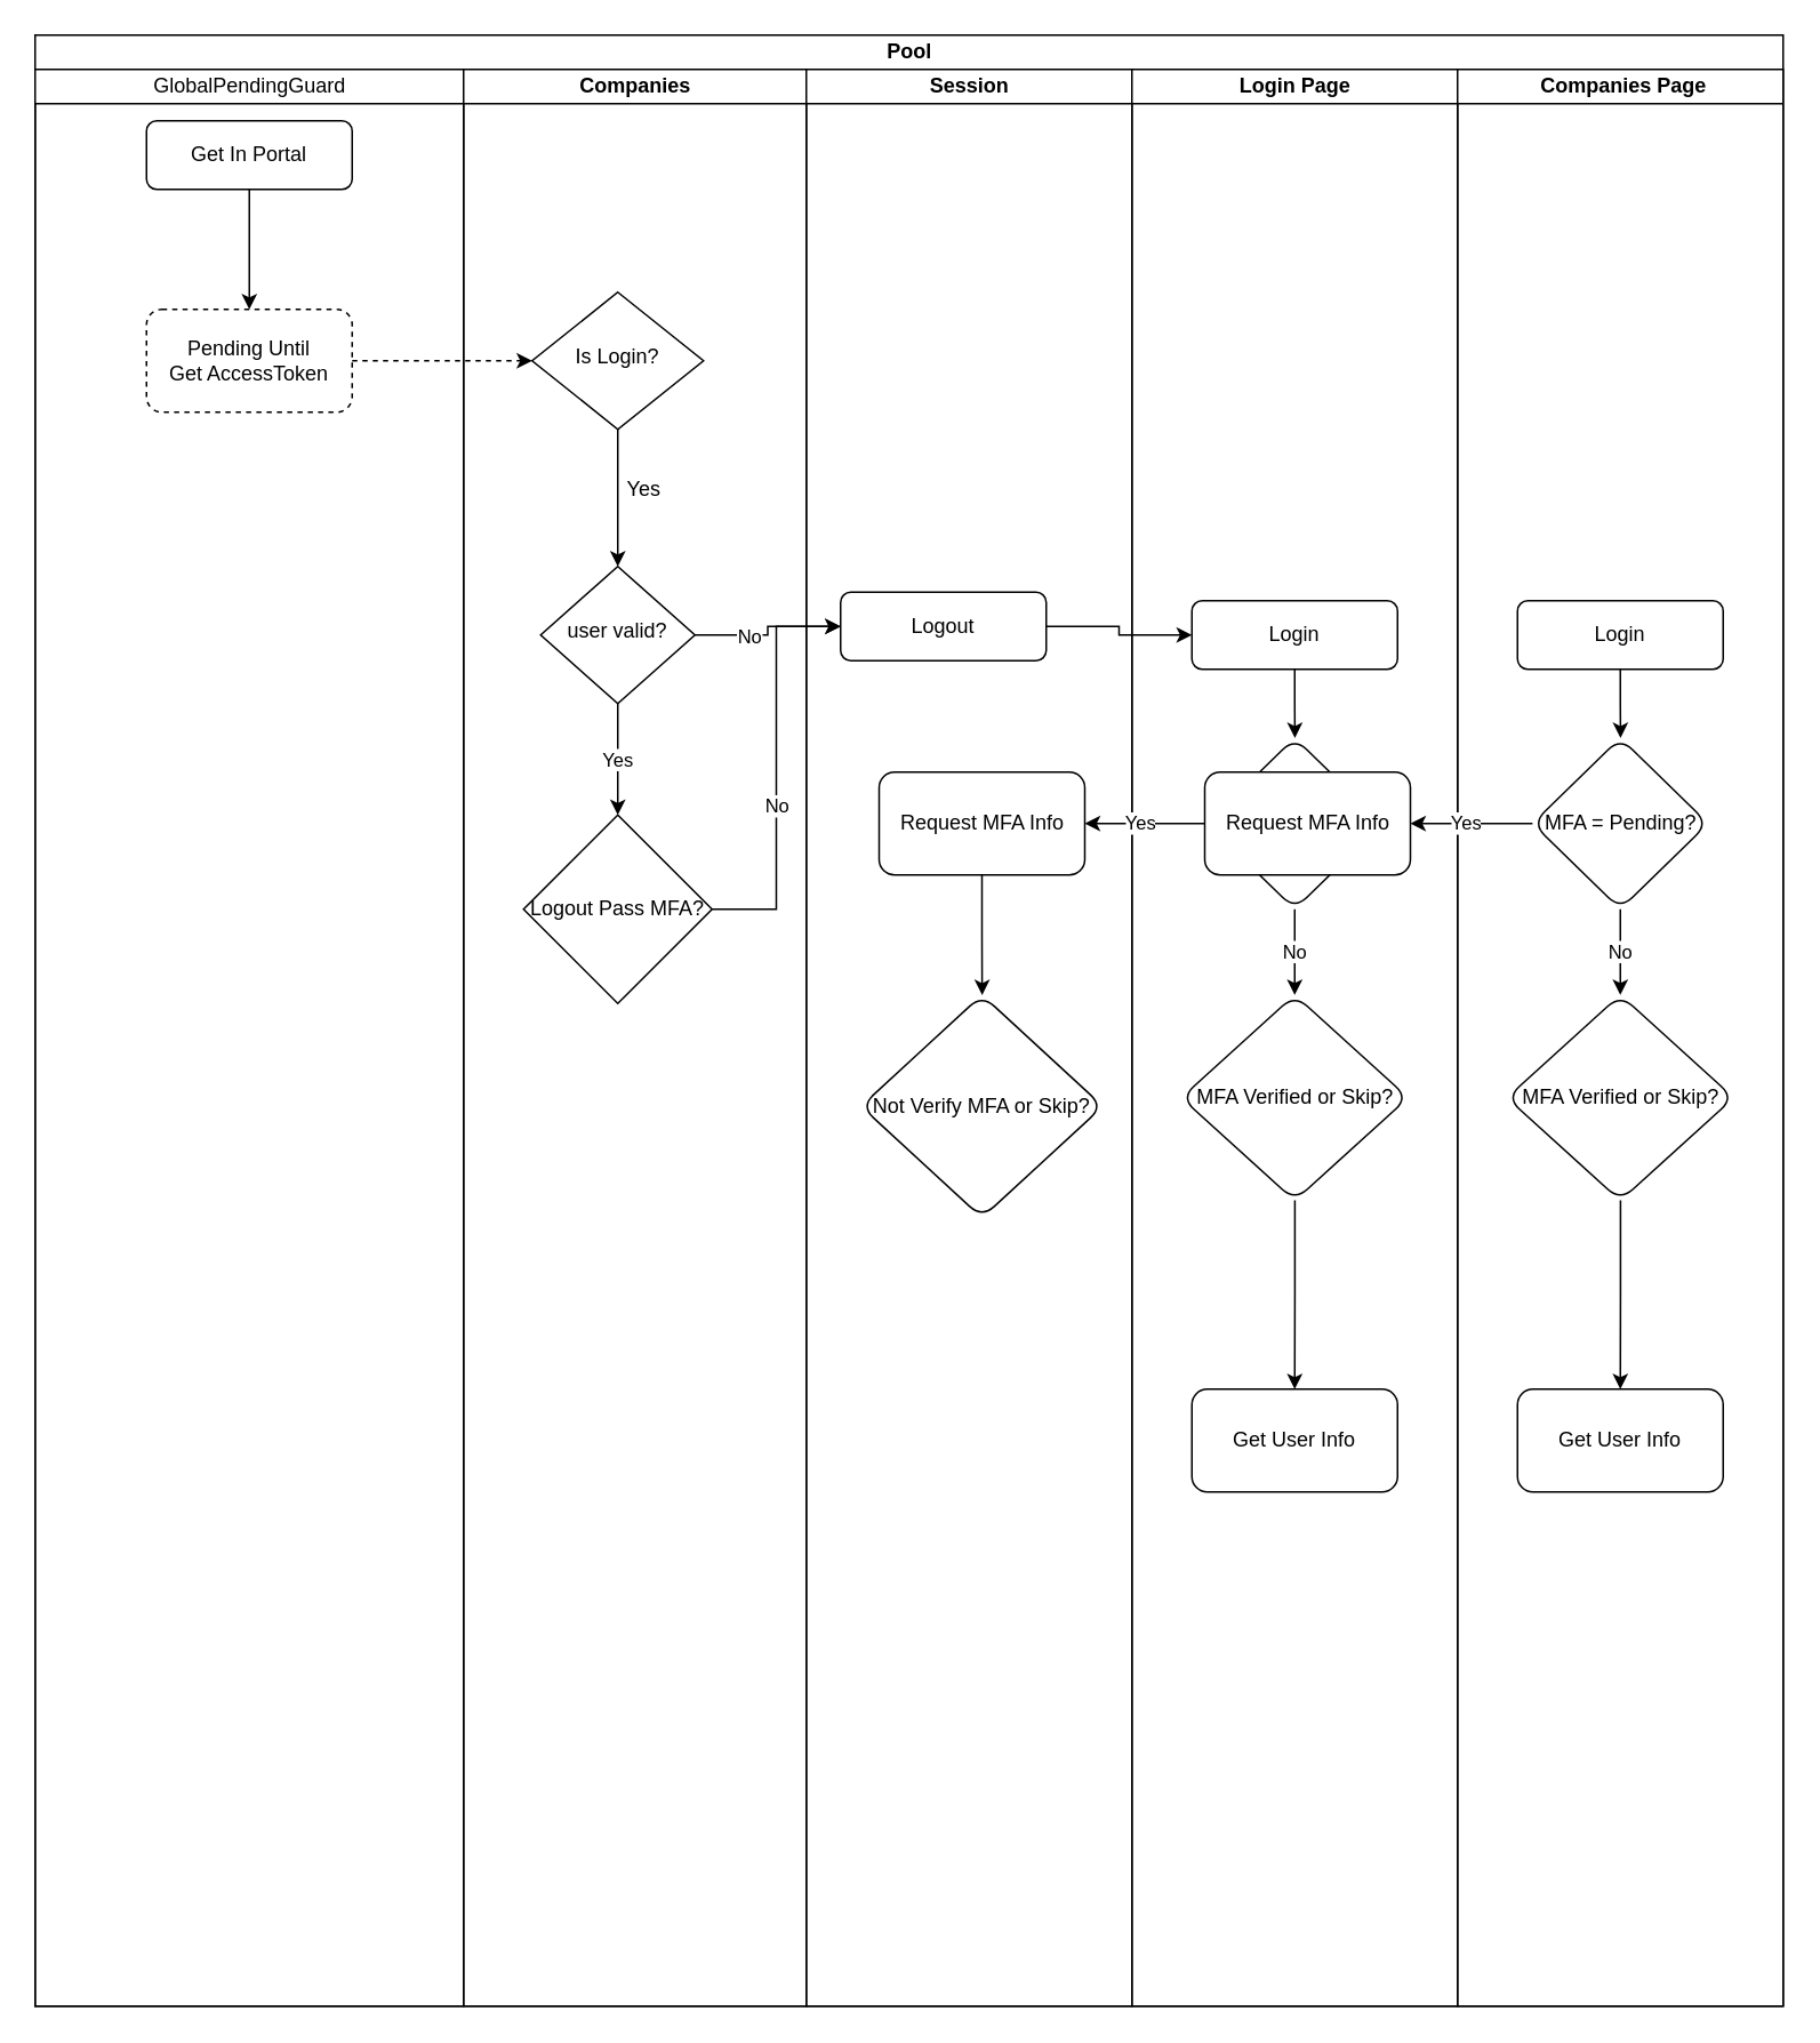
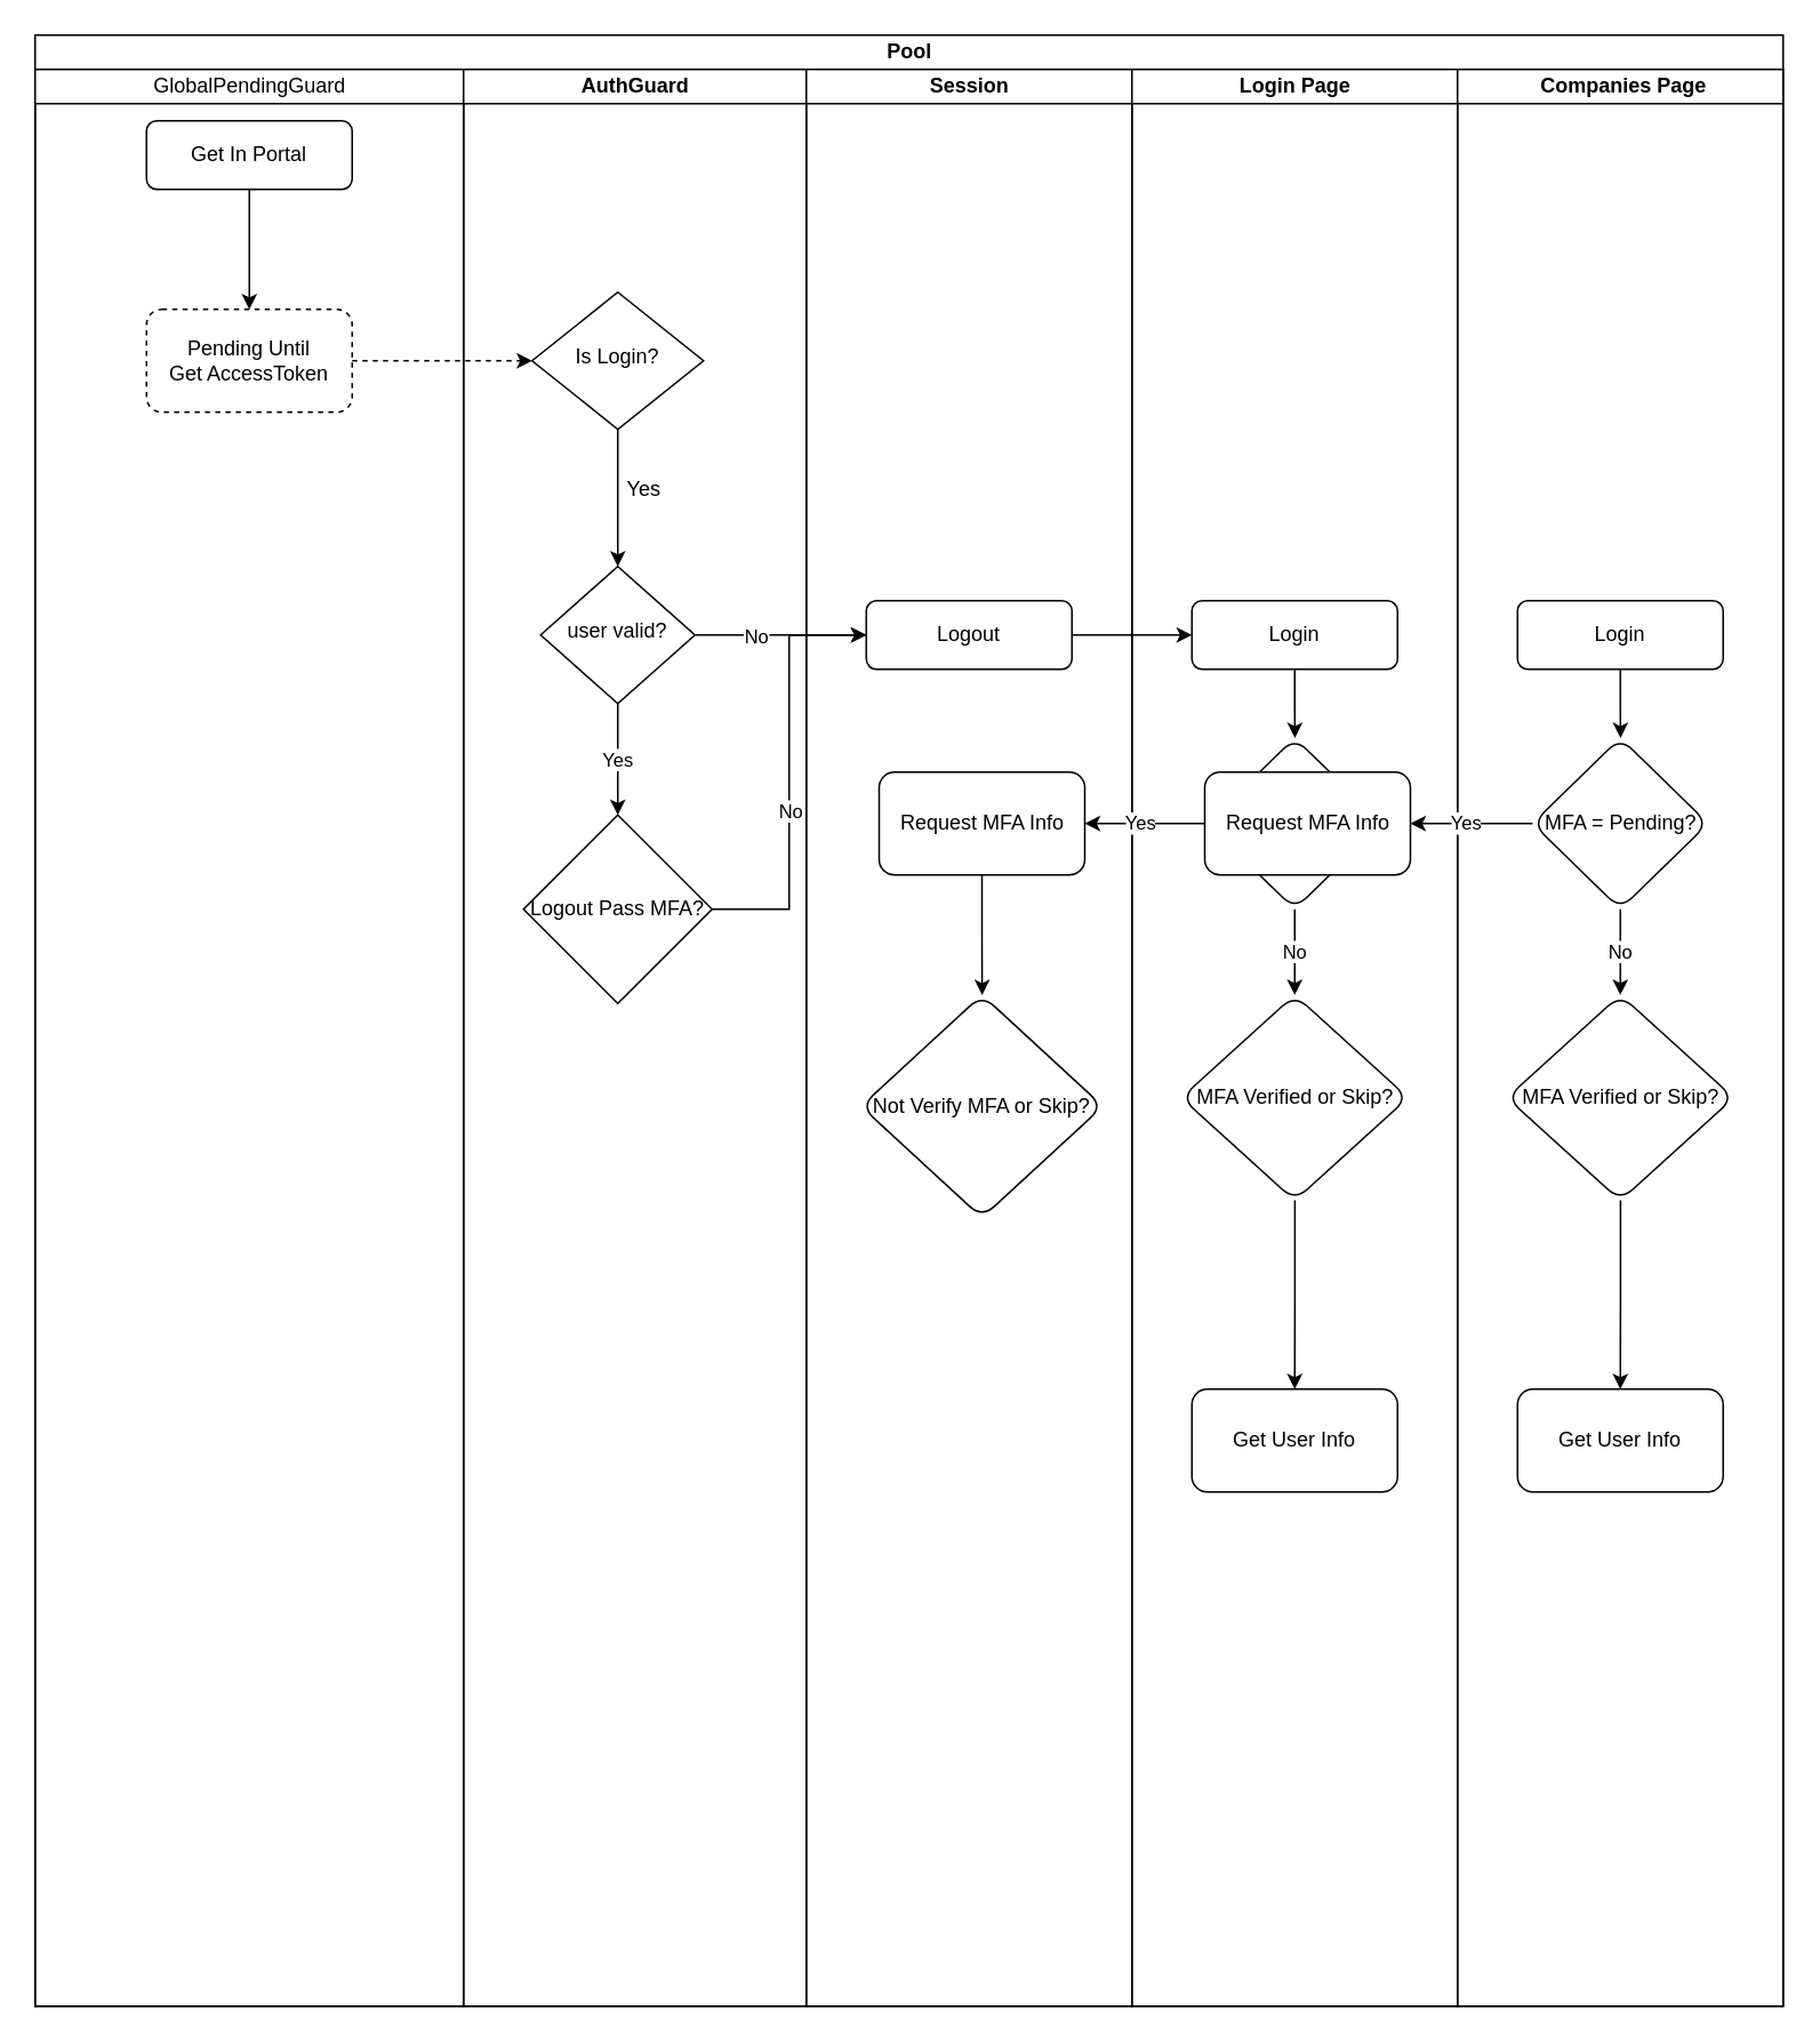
- <mxCell id="7" value="Companies" style="swimlane;startSize=20;html=1;" vertex="1" parent="2"><mxGeometry x="250" y="20" width="200" height="1130" as="geometry" /></mxCell>
+ <mxCell id="7" value="AuthGuard" style="swimlane;startSize=20;html=1;" vertex="1" parent="2"><mxGeometry x="250" y="20" width="200" height="1130" as="geometry" /></mxCell>
- <mxCell id="15" value="Logout" style="rounded=1;whiteSpace=wrap;html=1;fontSize=12;glass=0;strokeWidth=1;shadow=0;" parent="14" vertex="1"><mxGeometry x="20" y="305" width="120" height="40" as="geometry" /></mxCell>
+ <mxCell id="15" value="Logout" style="rounded=1;whiteSpace=wrap;html=1;fontSize=12;glass=0;strokeWidth=1;shadow=0;" parent="14" vertex="1"><mxGeometry x="35" y="310" width="120" height="40" as="geometry" /></mxCell>
